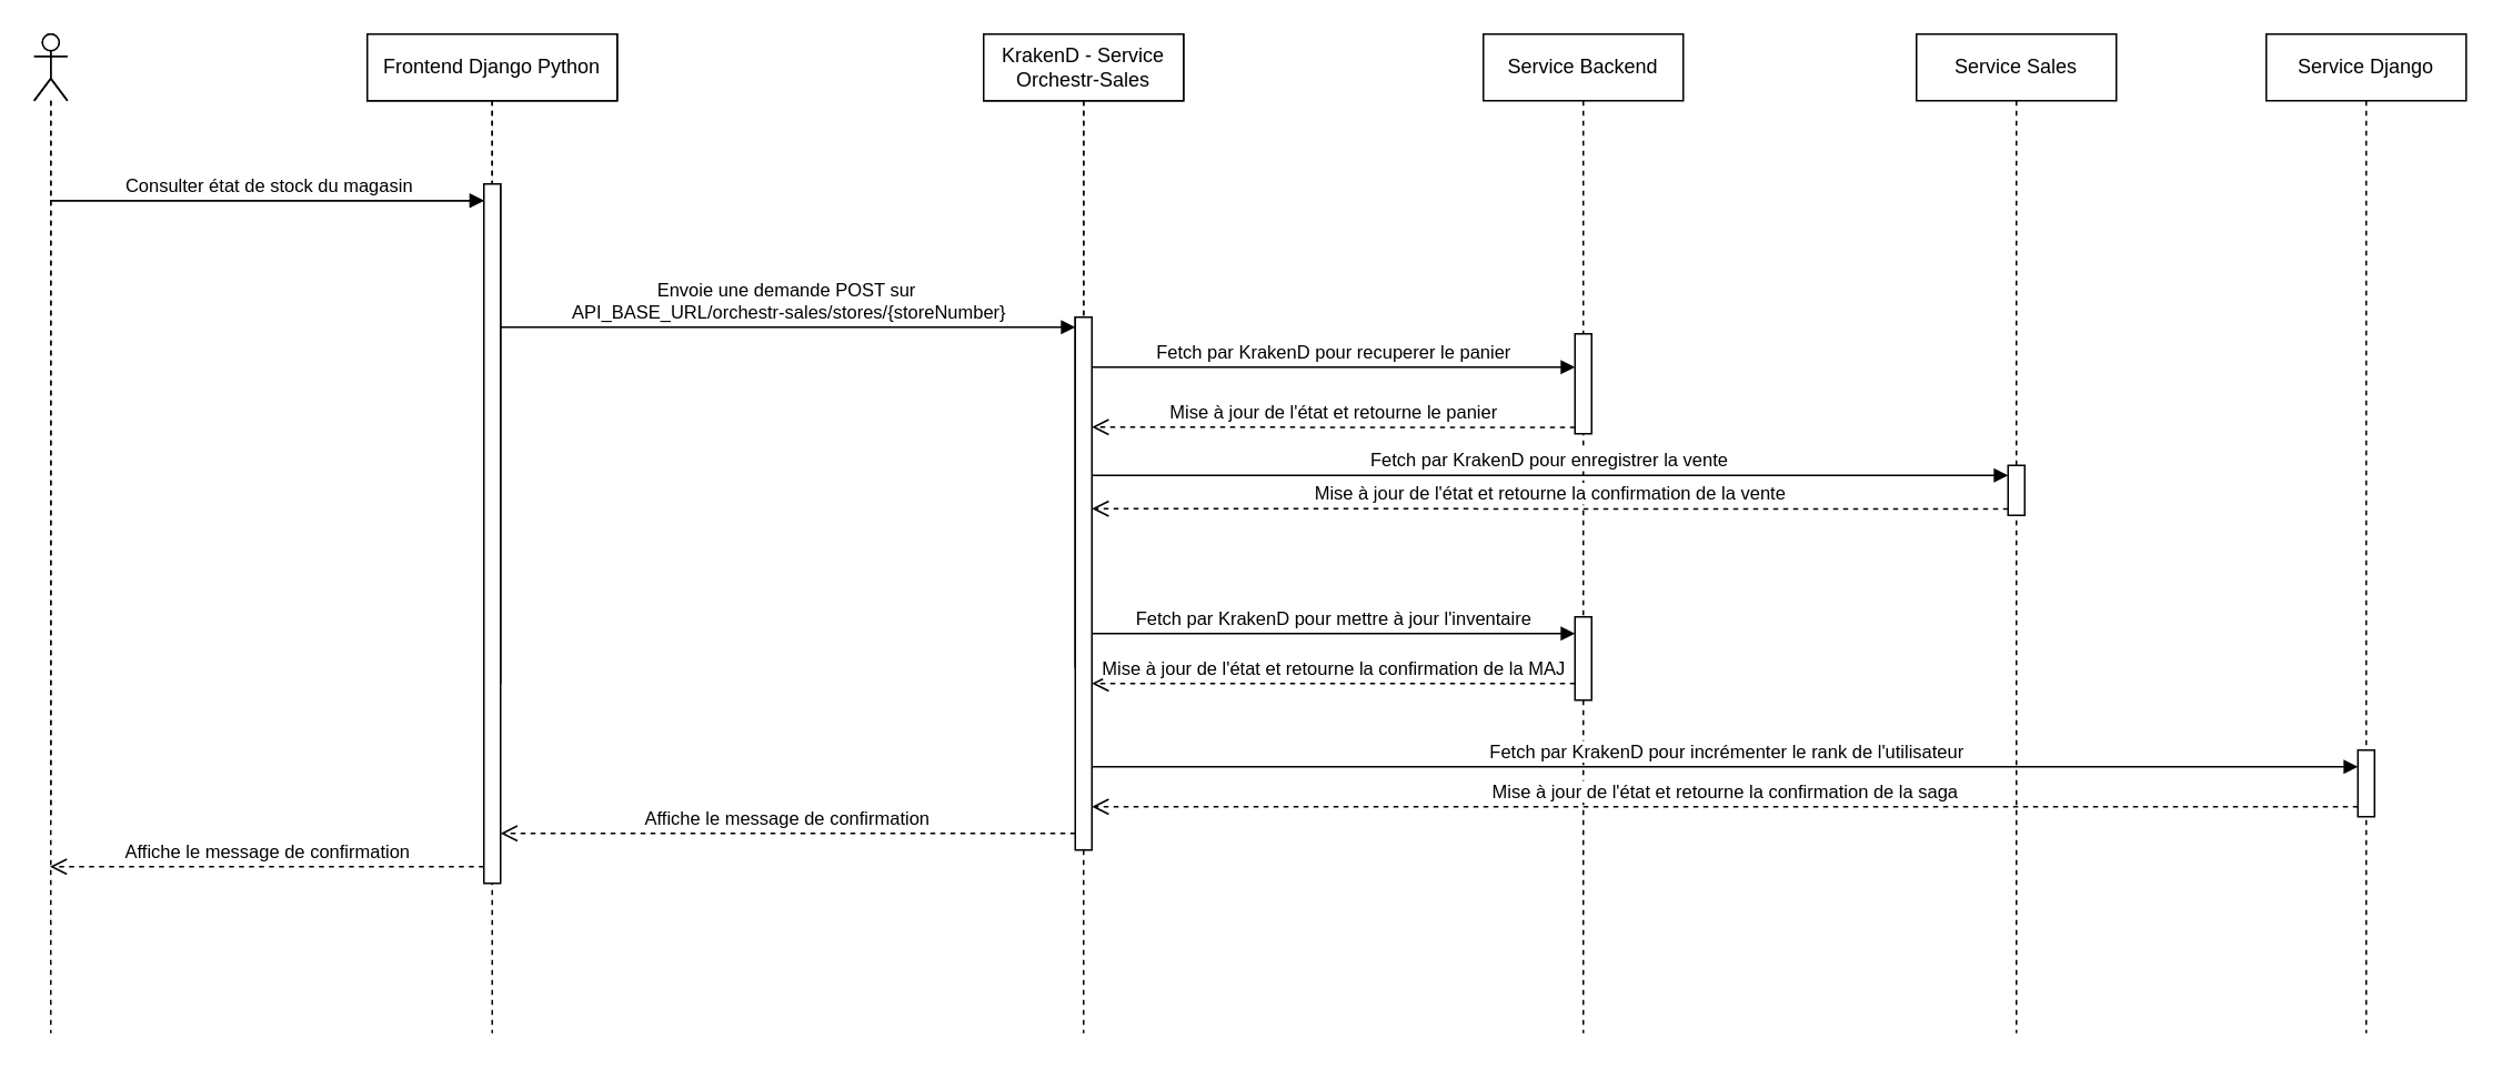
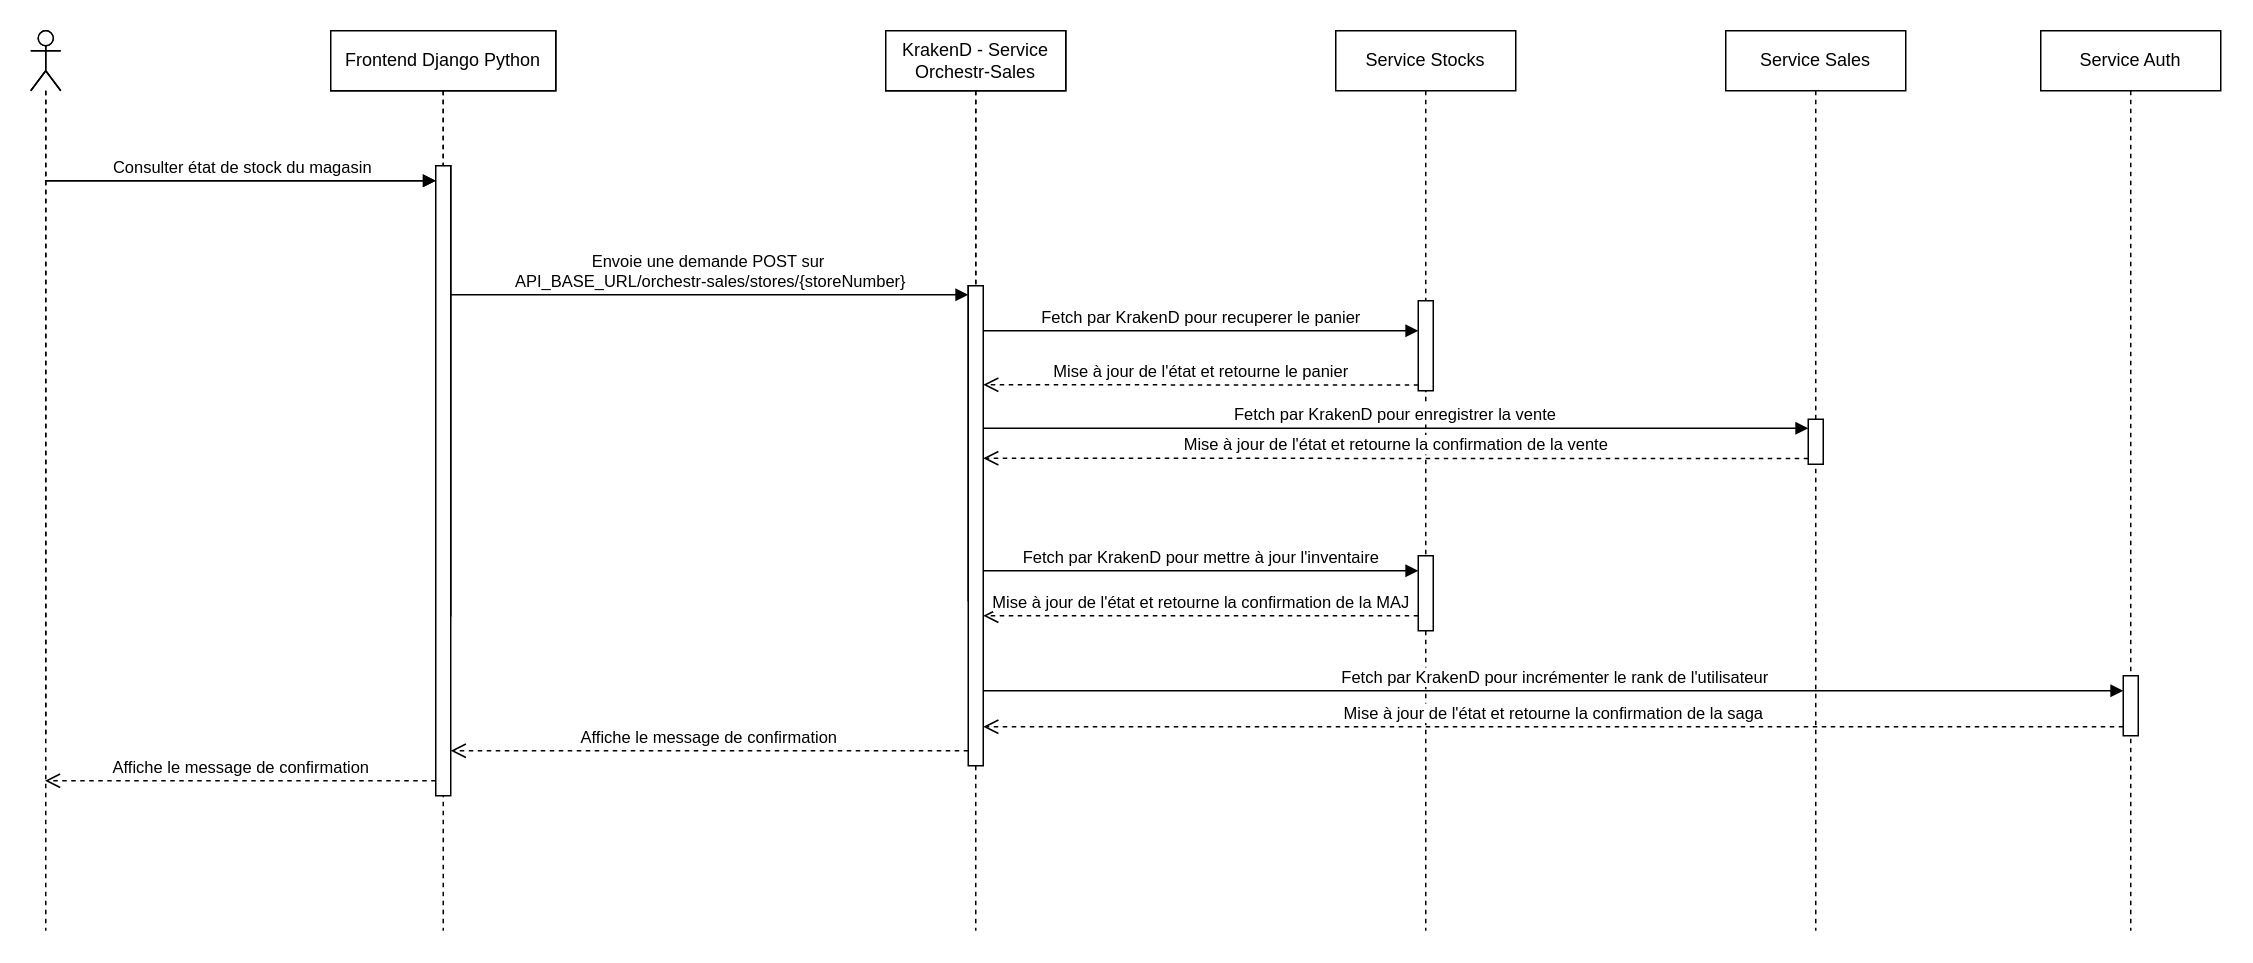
- <mxCell id="15" value="Service Backend" style="shape=umlLifeline;perimeter=lifelinePerimeter;whiteSpace=wrap;html=1;container=0;dropTarget=0;collapsible=0;recursiveResize=0;outlineConnect=0;portConstraint=eastwest;newEdgeStyle={&quot;edgeStyle&quot;:&quot;elbowEdgeStyle&quot;,&quot;elbow&quot;:&quot;vertical&quot;,&quot;curved&quot;:0,&quot;rounded&quot;:0};" parent="1" vertex="1"><mxGeometry x="890" y="20" width="120" height="600" as="geometry" /></mxCell>
+ <mxCell id="15" value="Service Stocks" style="shape=umlLifeline;perimeter=lifelinePerimeter;whiteSpace=wrap;html=1;container=0;dropTarget=0;collapsible=0;recursiveResize=0;outlineConnect=0;portConstraint=eastwest;newEdgeStyle={&quot;edgeStyle&quot;:&quot;elbowEdgeStyle&quot;,&quot;elbow&quot;:&quot;vertical&quot;,&quot;curved&quot;:0,&quot;rounded&quot;:0};" parent="1" vertex="1"><mxGeometry x="890" y="20" width="120" height="600" as="geometry" /></mxCell>
- <mxCell id="18" value="Service Django" style="shape=umlLifeline;perimeter=lifelinePerimeter;whiteSpace=wrap;html=1;container=0;dropTarget=0;collapsible=0;recursiveResize=0;outlineConnect=0;portConstraint=eastwest;newEdgeStyle={&quot;edgeStyle&quot;:&quot;elbowEdgeStyle&quot;,&quot;elbow&quot;:&quot;vertical&quot;,&quot;curved&quot;:0,&quot;rounded&quot;:0};" parent="1" vertex="1"><mxGeometry x="1360" y="20" width="120" height="600" as="geometry" /></mxCell>
+ <mxCell id="18" value="Service Auth" style="shape=umlLifeline;perimeter=lifelinePerimeter;whiteSpace=wrap;html=1;container=0;dropTarget=0;collapsible=0;recursiveResize=0;outlineConnect=0;portConstraint=eastwest;newEdgeStyle={&quot;edgeStyle&quot;:&quot;elbowEdgeStyle&quot;,&quot;elbow&quot;:&quot;vertical&quot;,&quot;curved&quot;:0,&quot;rounded&quot;:0};" parent="1" vertex="1"><mxGeometry x="1360" y="20" width="120" height="600" as="geometry" /></mxCell>
